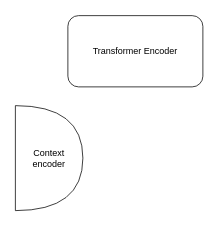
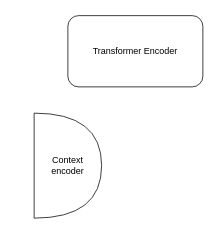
- <mxCell id="3" value="Context&lt;div&gt;encoder&lt;/div&gt;" style="shape=or;whiteSpace=wrap;html=1;" vertex="1" parent="1"><mxGeometry x="20" y="140" width="90" height="140" as="geometry" /></mxCell>
+ <mxCell id="3" value="Context&lt;div&gt;encoder&lt;/div&gt;" style="shape=or;whiteSpace=wrap;html=1;" vertex="1" parent="1"><mxGeometry x="45" y="150" width="90" height="140" as="geometry" /></mxCell>
